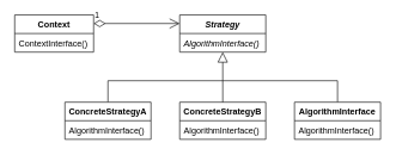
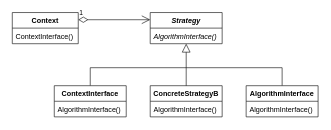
- <mxCell id="7" value="ConcreteStrategyA" style="swimlane;fontStyle=1;align=center;verticalAlign=top;childLayout=stackLayout;horizontal=1;startSize=26;horizontalStack=0;resizeParent=1;resizeParentMax=0;resizeLast=0;collapsible=1;marginBottom=0;" vertex="1" parent="1"><mxGeometry x="90" y="142" width="120" height="52" as="geometry" /></mxCell>
+ <mxCell id="7" value="ContextInterface" style="swimlane;fontStyle=1;align=center;verticalAlign=top;childLayout=stackLayout;horizontal=1;startSize=26;horizontalStack=0;resizeParent=1;resizeParentMax=0;resizeLast=0;collapsible=1;marginBottom=0;" vertex="1" parent="1"><mxGeometry x="90" y="142" width="120" height="52" as="geometry" /></mxCell>
